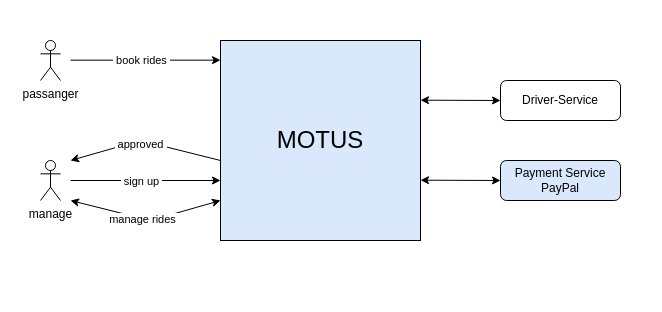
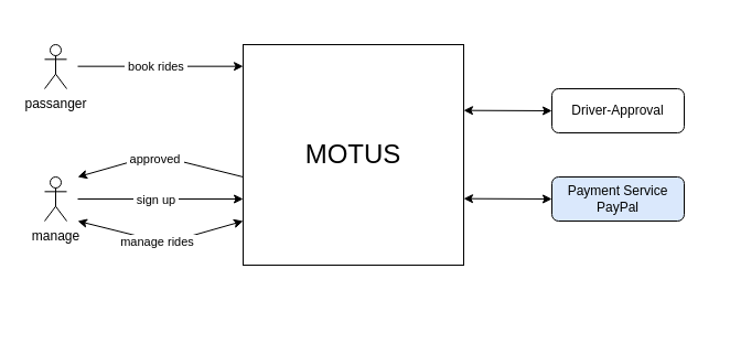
- <mxCell id="4" value="Driver-Service" style="rounded=1;whiteSpace=wrap;html=1;" parent="1" vertex="1"><mxGeometry x="500" y="80" width="120" height="40" as="geometry" /></mxCell>
+ <mxCell id="4" value="Driver-Approval" style="rounded=1;whiteSpace=wrap;html=1;" parent="1" vertex="1"><mxGeometry x="500" y="80" width="120" height="40" as="geometry" /></mxCell>
- <mxCell id="3" value="&lt;font style=&quot;font-size: 24px;&quot;&gt;MOTUS&lt;/font&gt;" style="rounded=0;whiteSpace=wrap;html=1;fillColor=#dae8fc;" parent="1" vertex="1"><mxGeometry x="220" y="40" width="200" height="200" as="geometry" /></mxCell>
+ <mxCell id="3" value="&lt;font style=&quot;font-size: 24px;&quot;&gt;MOTUS&lt;/font&gt;" style="rounded=0;whiteSpace=wrap;html=1;" parent="1" vertex="1"><mxGeometry x="220" y="40" width="200" height="200" as="geometry" /></mxCell>
